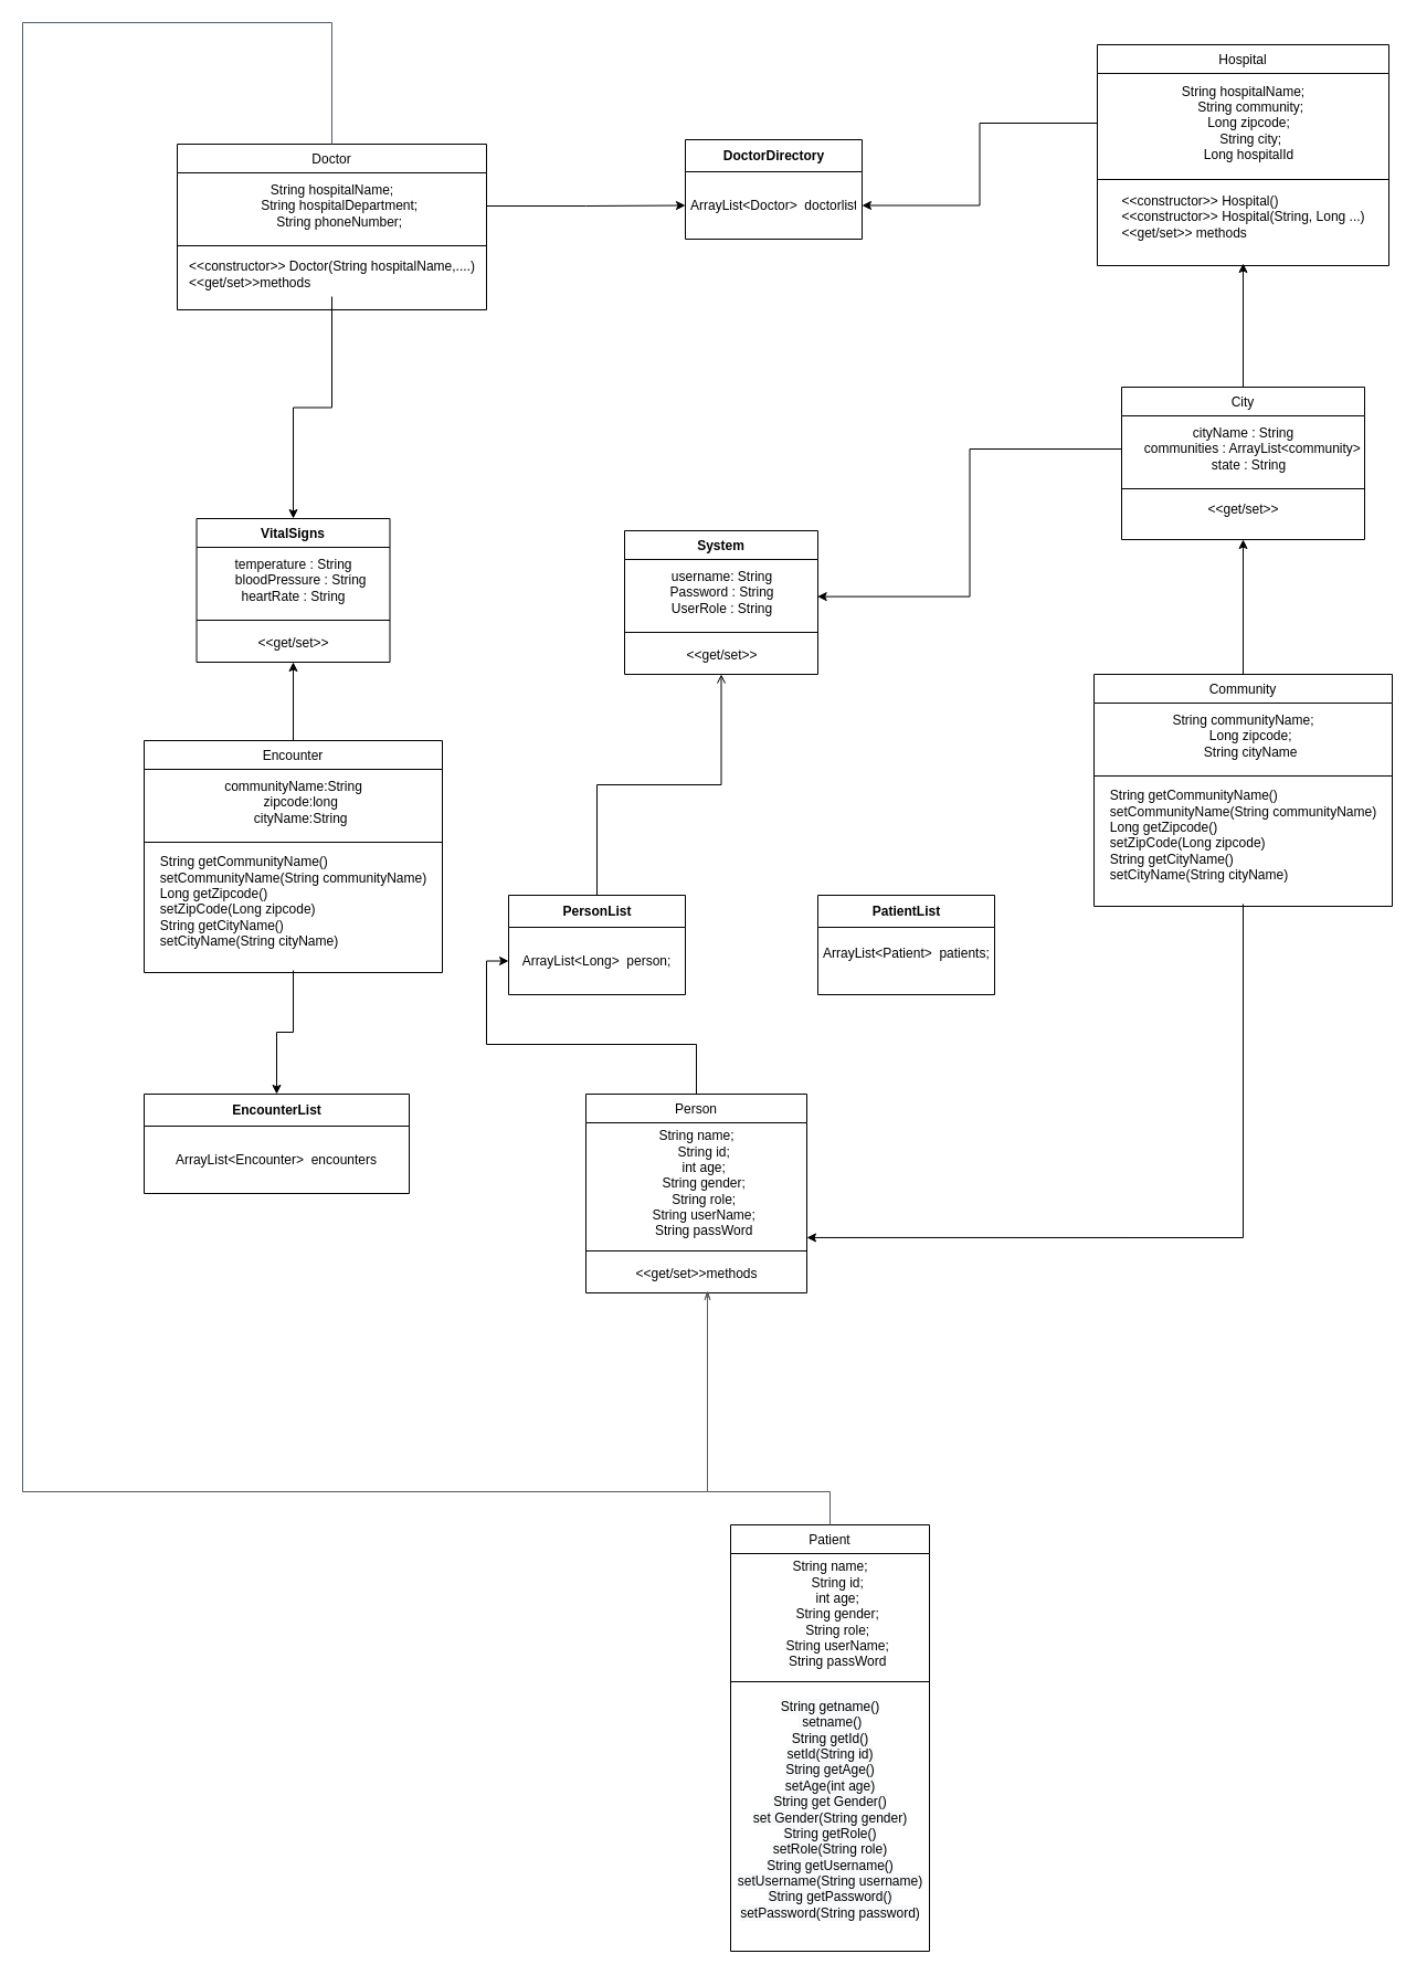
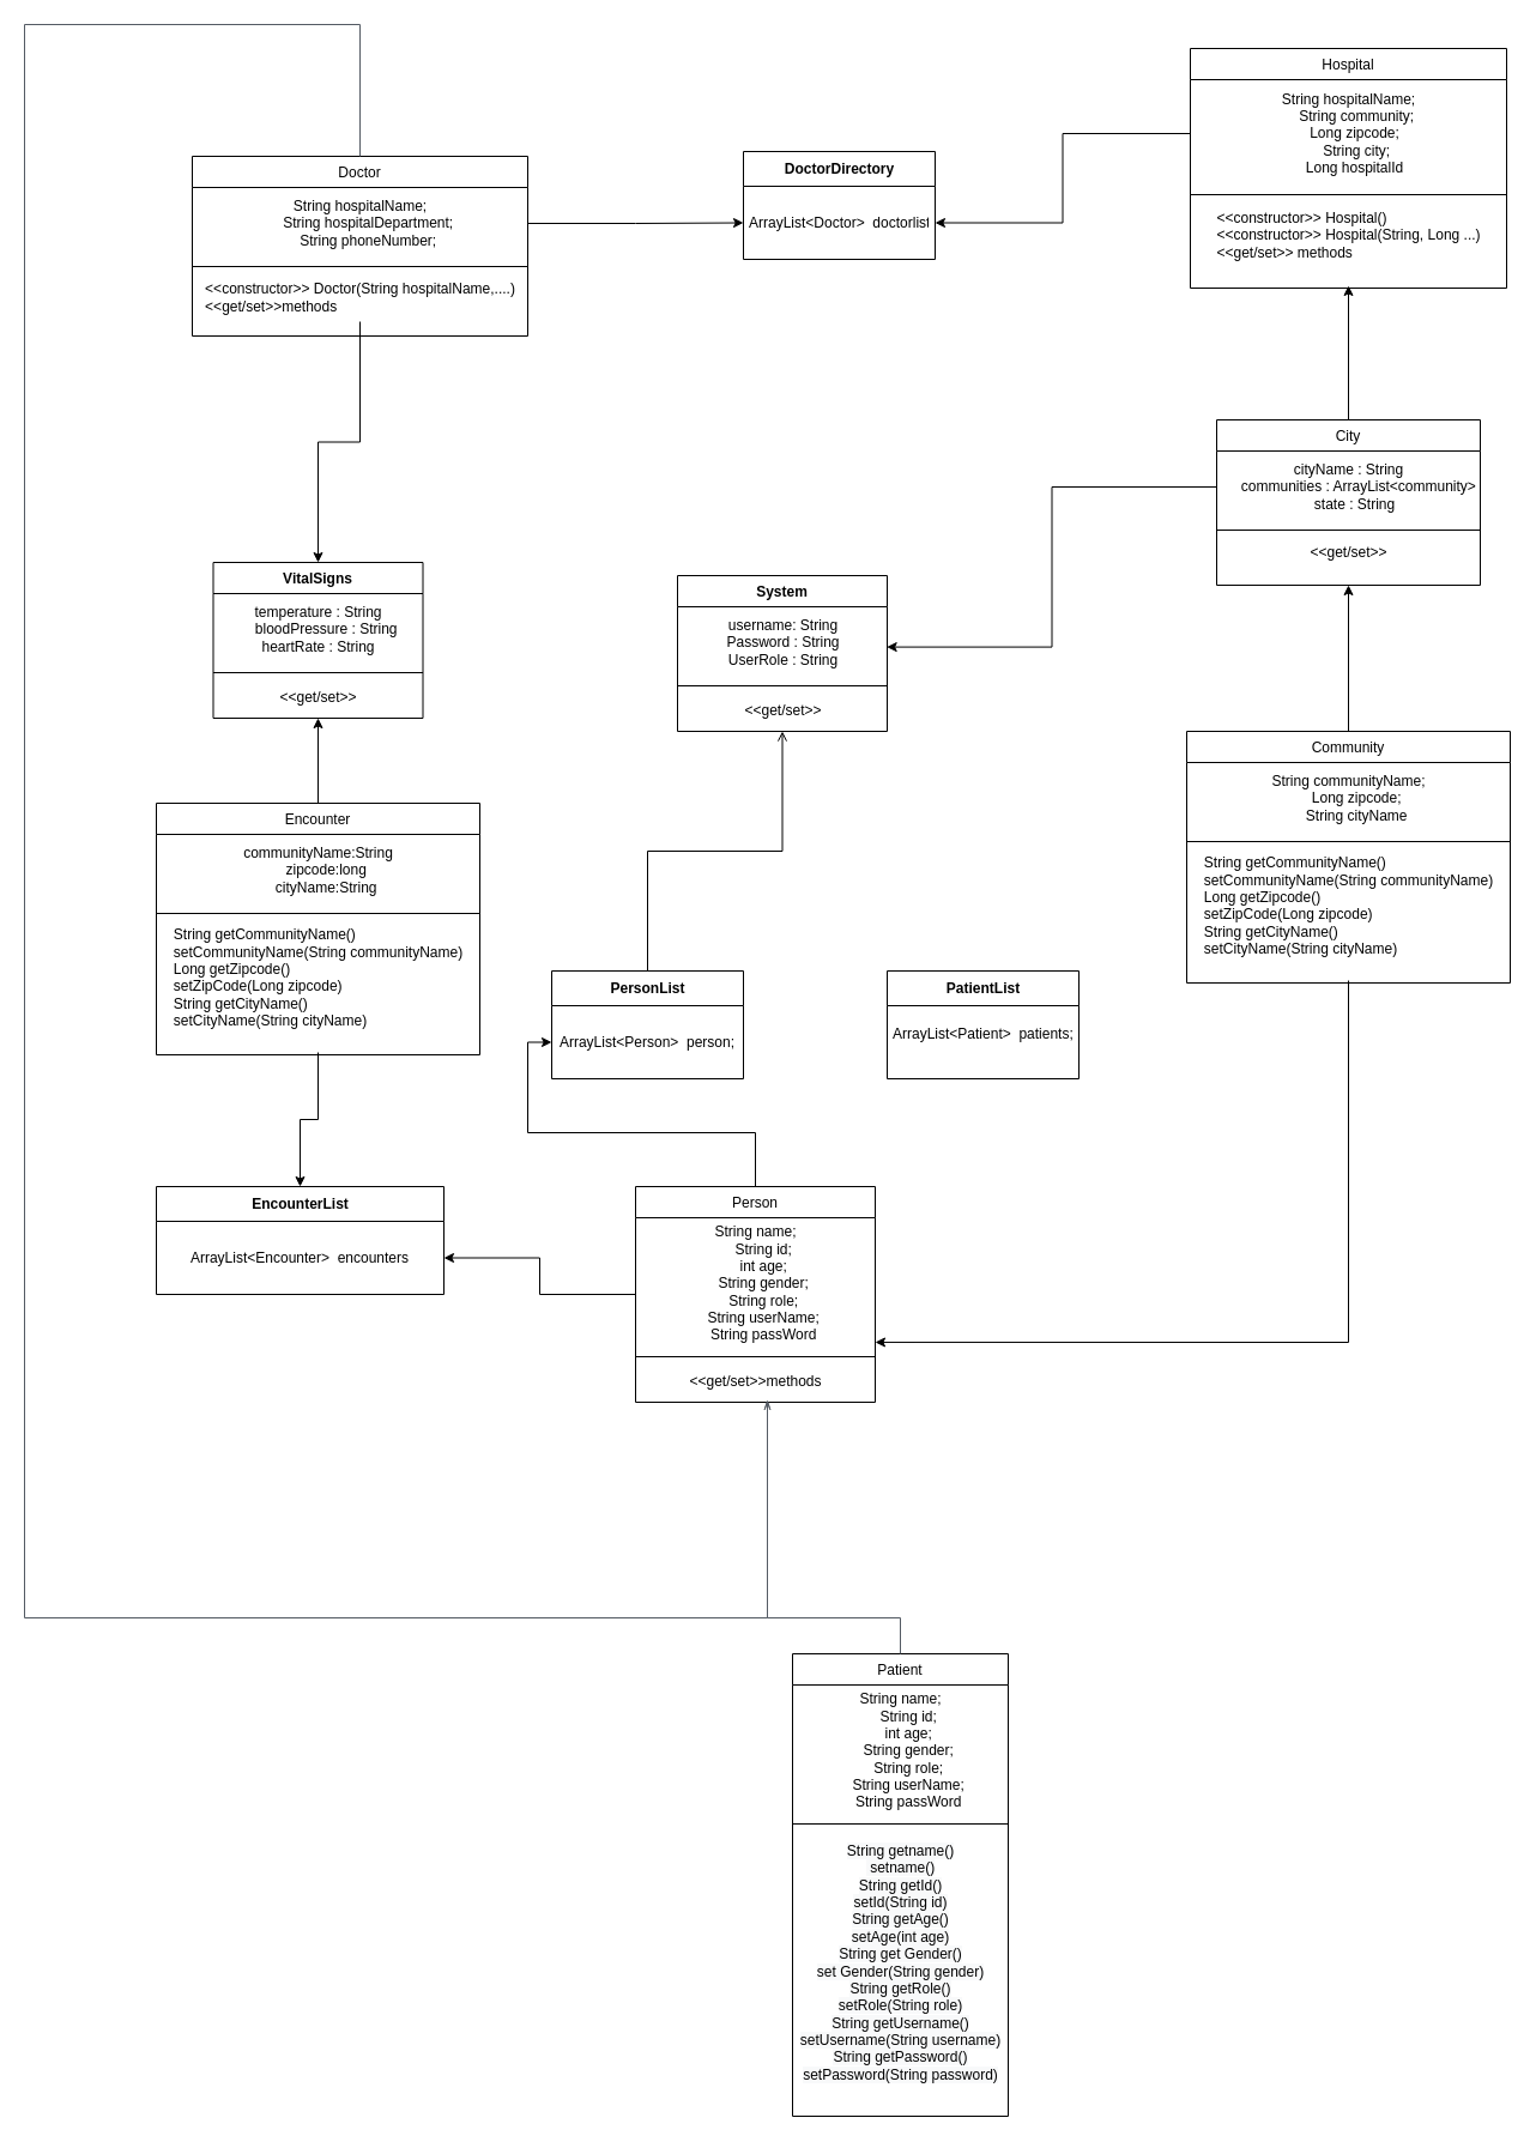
- <mxCell id="35" value="ArrayList&amp;lt;Long&amp;gt;&amp;nbsp; person;&lt;br&gt;" style="text;html=1;strokeColor=none;fillColor=none;align=center;verticalAlign=middle;spacingLeft=4;spacingRight=4;overflow=hidden;rotatable=0;points=[[0,0.5],[1,0.5]];portConstraint=eastwest;" vertex="1" parent="34"><mxGeometry y="29" width="160" height="61" as="geometry" /></mxCell>
+ <mxCell id="35" value="ArrayList&amp;lt;Person&amp;gt;&amp;nbsp; person;&lt;br&gt;" style="text;html=1;strokeColor=none;fillColor=none;align=center;verticalAlign=middle;spacingLeft=4;spacingRight=4;overflow=hidden;rotatable=0;points=[[0,0.5],[1,0.5]];portConstraint=eastwest;" vertex="1" parent="34"><mxGeometry y="29" width="160" height="61" as="geometry" /></mxCell>
+ <mxCell id="3" style="edgeStyle=orthogonalEdgeStyle;rounded=0;orthogonalLoop=1;jettySize=auto;html=1;entryX=1;entryY=0.5;entryDx=0;entryDy=0;" edge="1" parent="1" source="4" target="49"><mxGeometry relative="1" as="geometry" /></mxCell>
